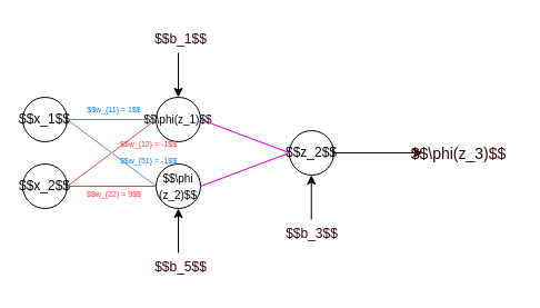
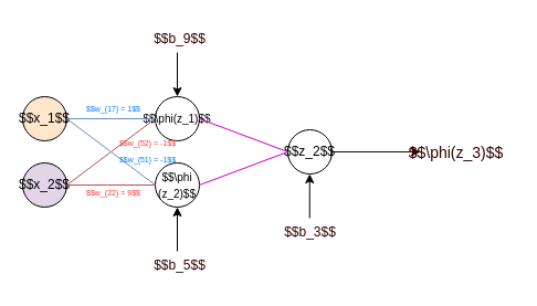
- <mxCell id="16" value="$$b_1$$" style="text;html=1;resizable=0;autosize=1;align=center;verticalAlign=middle;points=[];fillColor=none;strokeColor=none;rounded=0;fontSize=12;fontColor=#330000;" parent="1" vertex="1"><mxGeometry x="127" y="20" width="70" height="30" as="geometry" /></mxCell>
+ <mxCell id="16" value="$$b_9$$" style="text;html=1;resizable=0;autosize=1;align=center;verticalAlign=middle;points=[];fillColor=none;strokeColor=none;rounded=0;fontSize=12;fontColor=#330000;" parent="1" vertex="1"><mxGeometry x="127" y="20" width="70" height="30" as="geometry" /></mxCell>
- <mxCell id="10" value="&lt;font style=&quot;font-size: 7px;&quot;&gt;$$w_{11} = 1$$&lt;/font&gt;" style="text;html=1;resizable=0;autosize=1;align=center;verticalAlign=middle;points=[];rounded=0;fontSize=7;fontColor=#007FFF;" parent="1" vertex="1"><mxGeometry x="67" y="86" width="70" height="25" as="geometry" /></mxCell>
+ <mxCell id="10" value="&lt;font style=&quot;font-size: 7px;&quot;&gt;$$w_{17} = 1$$&lt;/font&gt;" style="text;html=1;resizable=0;autosize=1;align=center;verticalAlign=middle;points=[];rounded=0;fontSize=7;fontColor=#007FFF;" parent="1" vertex="1"><mxGeometry x="67" y="86" width="70" height="25" as="geometry" /></mxCell>
- <mxCell id="2" value="$$x_1$$" style="ellipse;whiteSpace=wrap;html=1;aspect=fixed;" parent="1" vertex="1"><mxGeometry x="20" y="87" width="40" height="40" as="geometry" /></mxCell>
+ <mxCell id="2" value="$$x_1$$" style="ellipse;whiteSpace=wrap;html=1;aspect=fixed;fillColor=#ffe6cc;" parent="1" vertex="1"><mxGeometry x="20" y="87" width="40" height="40" as="geometry" /></mxCell>
- <mxCell id="12" value="&lt;font style=&quot;font-size: 7px;&quot;&gt;$$w_{12} = -1$$&lt;/font&gt;" style="text;html=1;resizable=0;autosize=1;align=center;verticalAlign=middle;points=[];rounded=0;fontSize=7;fontColor=#FF3333;" parent="1" vertex="1"><mxGeometry x="98" y="117" width="70" height="25" as="geometry" /></mxCell>
+ <mxCell id="12" value="&lt;font style=&quot;font-size: 7px;&quot;&gt;$$w_{52} = -1$$&lt;/font&gt;" style="text;html=1;resizable=0;autosize=1;align=center;verticalAlign=middle;points=[];rounded=0;fontSize=7;fontColor=#FF3333;" parent="1" vertex="1"><mxGeometry x="98" y="117" width="70" height="25" as="geometry" /></mxCell>
- <mxCell id="3" value="$$x_2$$" style="ellipse;whiteSpace=wrap;html=1;aspect=fixed;" parent="1" vertex="1"><mxGeometry x="20" y="147" width="40" height="40" as="geometry" /></mxCell>
+ <mxCell id="3" value="$$x_2$$" style="ellipse;whiteSpace=wrap;html=1;aspect=fixed;fillColor=#e1d5e7;" parent="1" vertex="1"><mxGeometry x="20" y="147" width="40" height="40" as="geometry" /></mxCell>
